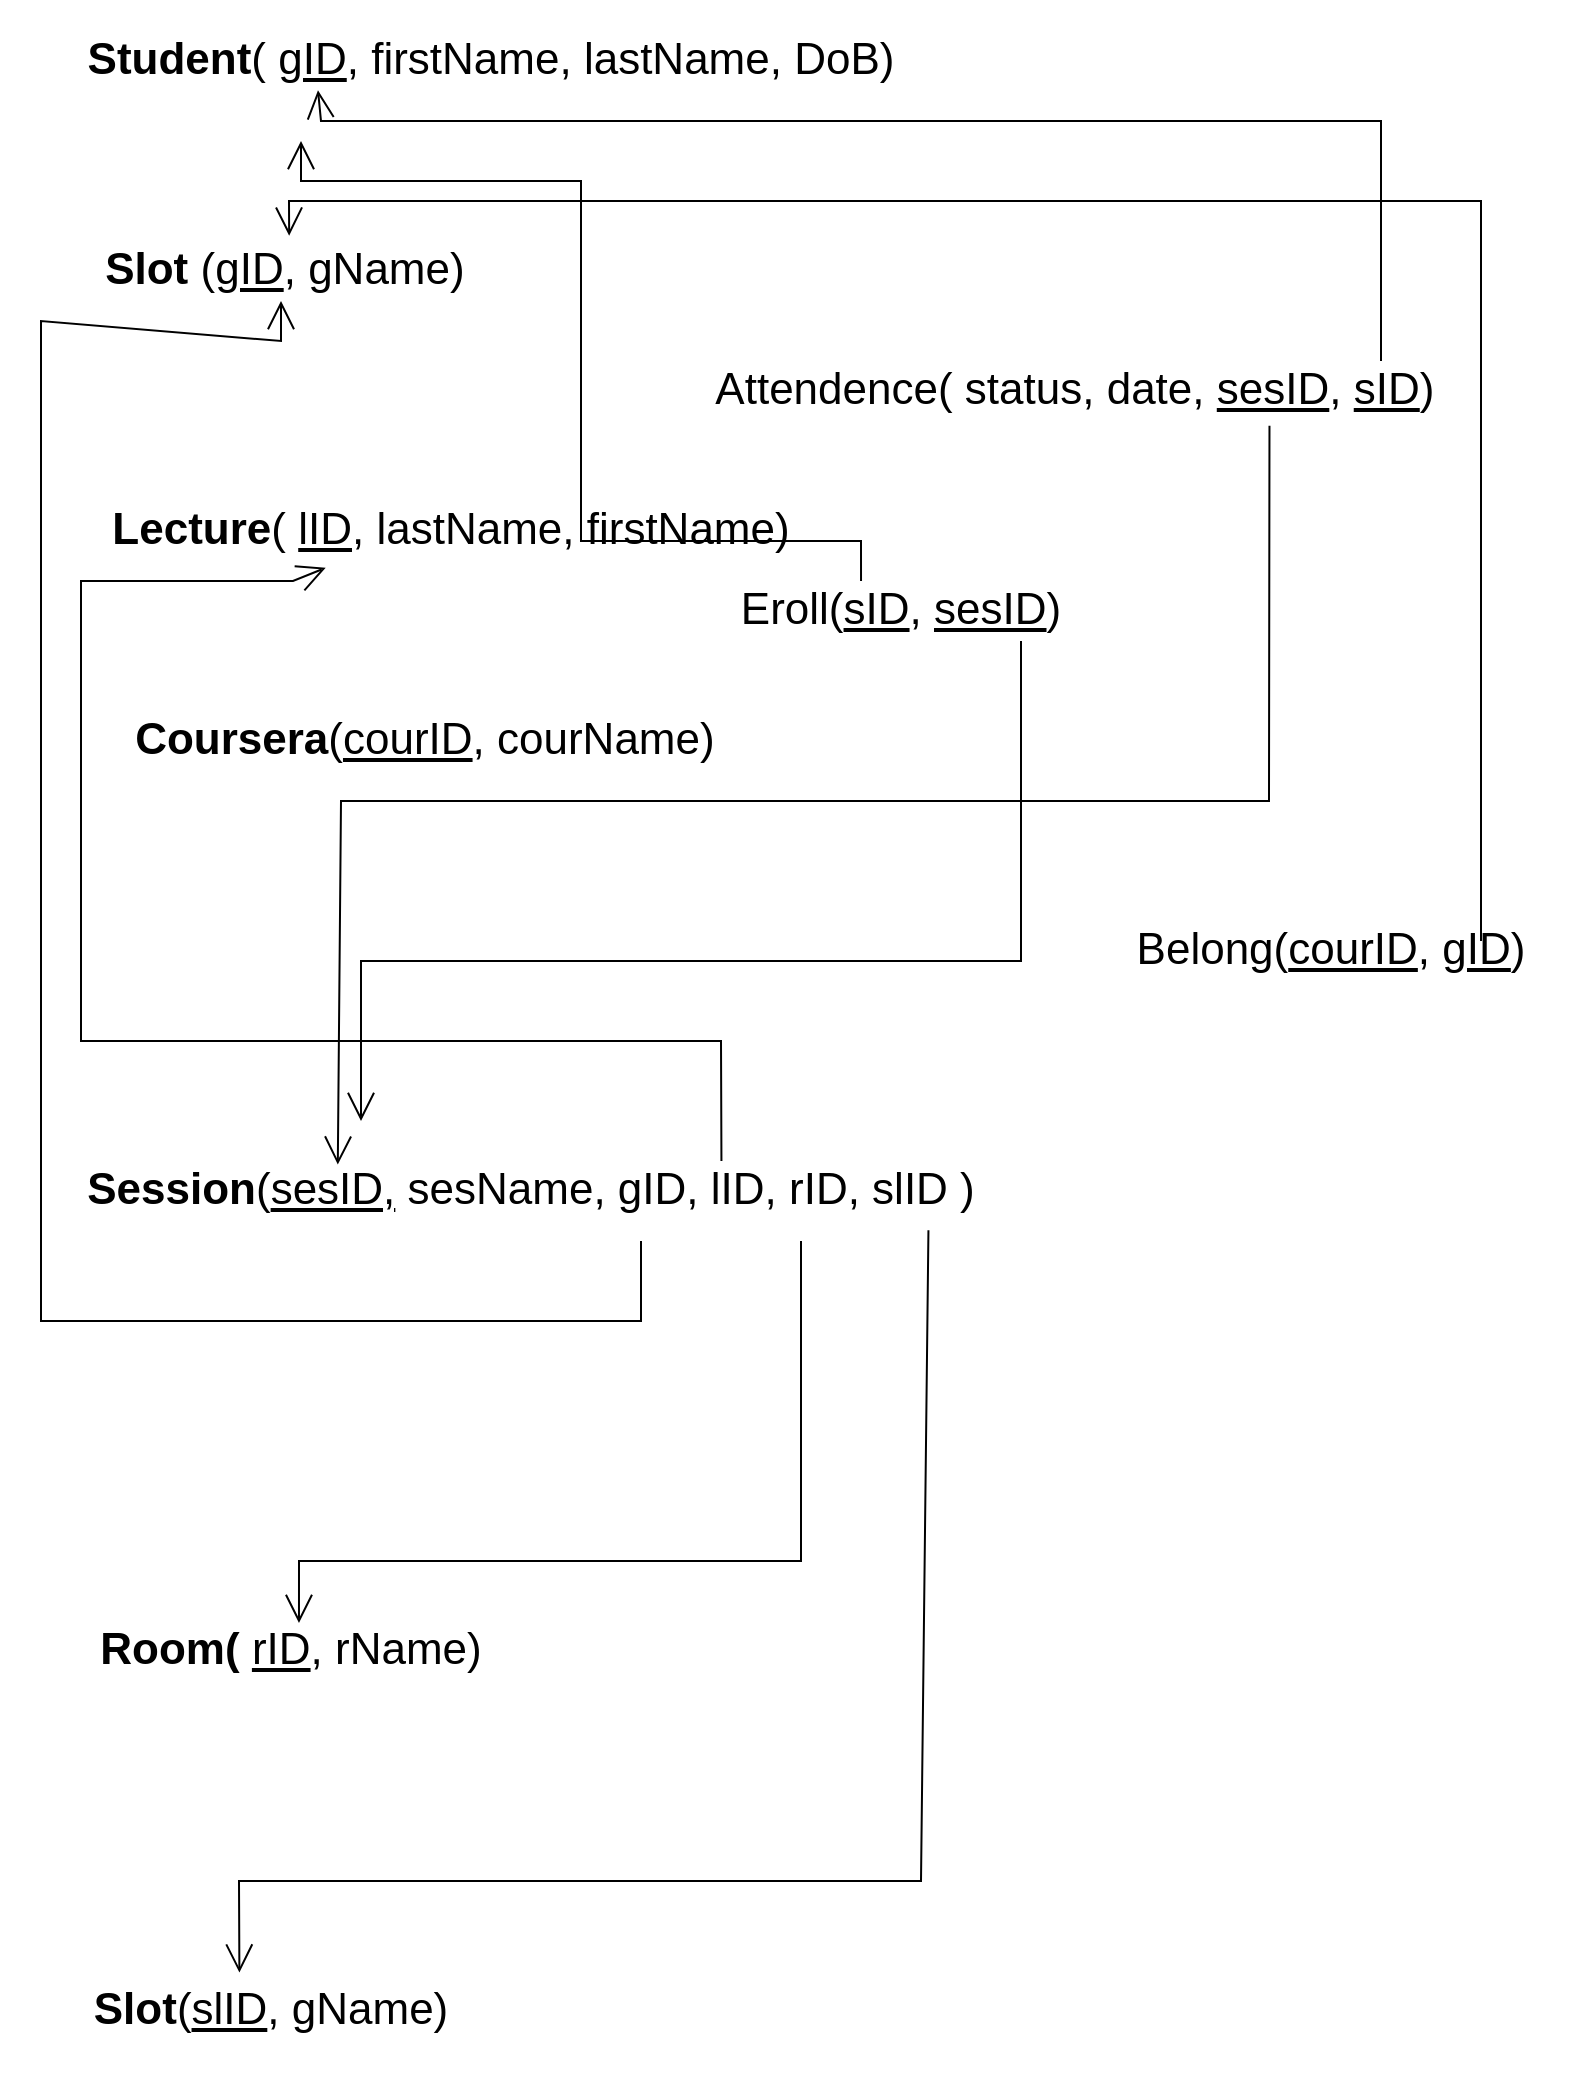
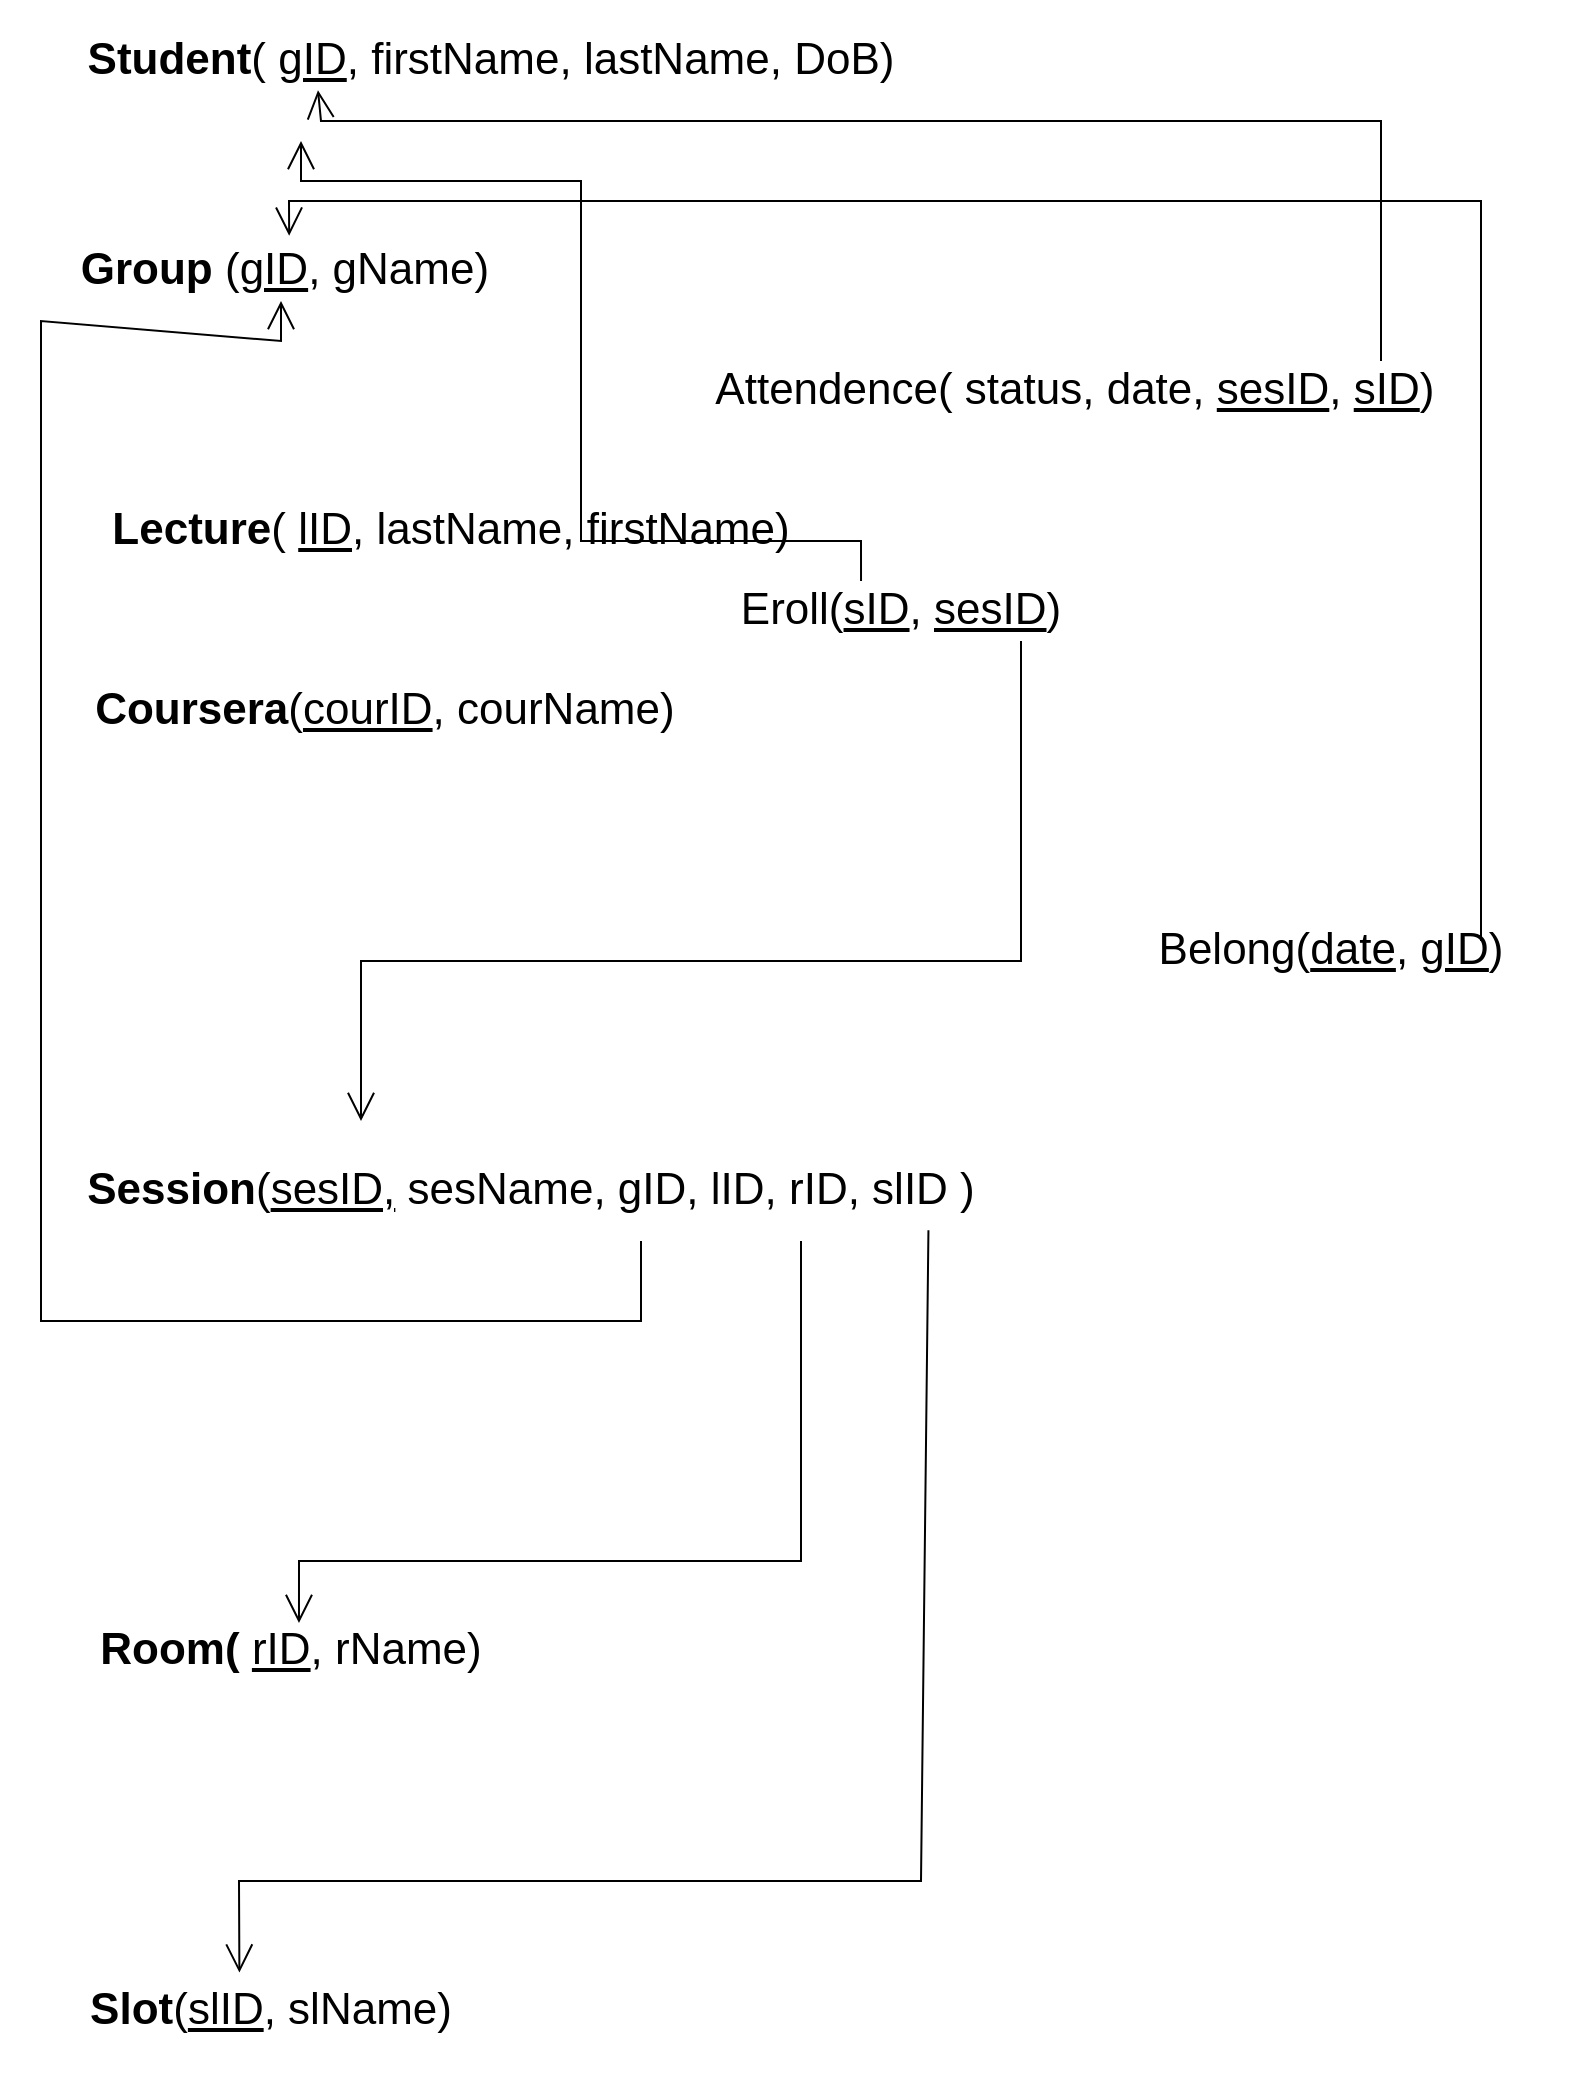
- <mxCell id="4" value="&lt;b&gt;Slot&lt;/b&gt; (&lt;u&gt;gID&lt;/u&gt;, gName)&amp;nbsp;" style="text;html=1;align=center;verticalAlign=middle;resizable=0;points=[];autosize=1;strokeColor=none;fillColor=none;fontSize=22;" vertex="1" parent="2"><mxGeometry x="10" y="100" width="230" height="30" as="geometry" /></mxCell>
+ <mxCell id="4" value="&lt;b&gt;Group&lt;/b&gt; (&lt;u&gt;gID&lt;/u&gt;, gName)&amp;nbsp;" style="text;html=1;align=center;verticalAlign=middle;resizable=0;points=[];autosize=1;strokeColor=none;fillColor=none;fontSize=22;" vertex="1" parent="2"><mxGeometry x="10" y="100" width="230" height="30" as="geometry" /></mxCell>
- <mxCell id="6" value="&lt;b&gt;Coursera&lt;/b&gt;(&lt;u&gt;courID&lt;/u&gt;, courName)&amp;nbsp;" style="text;html=1;align=center;verticalAlign=middle;resizable=0;points=[];autosize=1;strokeColor=none;fillColor=none;fontSize=22;" vertex="1" parent="2"><mxGeometry x="40" y="335" width="310" height="30" as="geometry" /></mxCell>
+ <mxCell id="6" value="&lt;b&gt;Coursera&lt;/b&gt;(&lt;u&gt;courID&lt;/u&gt;, courName)&amp;nbsp;" style="text;html=1;align=center;verticalAlign=middle;resizable=0;points=[];autosize=1;strokeColor=none;fillColor=none;fontSize=22;" vertex="1" parent="2"><mxGeometry x="20" y="320" width="310" height="30" as="geometry" /></mxCell>
- <mxCell id="15" value="" style="endArrow=open;endFill=1;endSize=12;html=1;rounded=0;fontSize=22;entryX=0.29;entryY=0.06;entryDx=0;entryDy=0;entryPerimeter=0;exitX=0.748;exitY=1.08;exitDx=0;exitDy=0;exitPerimeter=0;" edge="1" parent="2" source="14" target="7"><mxGeometry width="160" relative="1" as="geometry"><mxPoint x="621.2" y="250" as="sourcePoint" /><mxPoint x="370.0" y="340.99" as="targetPoint" /><Array as="points"><mxPoint x="614" y="380" /><mxPoint x="150" y="380" /></Array></mxGeometry></mxCell>
- <mxCell id="20" value="Belong(&lt;u&gt;courID&lt;/u&gt;, &lt;u&gt;gID&lt;/u&gt;)" style="text;html=1;align=center;verticalAlign=middle;resizable=0;points=[];autosize=1;strokeColor=none;fillColor=none;fontSize=22;" vertex="1" parent="2"><mxGeometry x="540" y="440" width="210" height="30" as="geometry" /></mxCell>
+ <mxCell id="20" value="Belong(&lt;u&gt;date&lt;/u&gt;, &lt;u&gt;gID&lt;/u&gt;)" style="text;html=1;align=center;verticalAlign=middle;resizable=0;points=[];autosize=1;strokeColor=none;fillColor=none;fontSize=22;" vertex="1" parent="2"><mxGeometry x="540" y="440" width="210" height="30" as="geometry" /></mxCell>
- <mxCell id="11" value="" style="endArrow=open;endFill=1;endSize=12;html=1;rounded=0;fontSize=22;exitX=0.707;exitY=0;exitDx=0;exitDy=0;exitPerimeter=0;entryX=0.321;entryY=1.113;entryDx=0;entryDy=0;entryPerimeter=0;" edge="1" parent="2" source="7" target="5"><mxGeometry width="160" relative="1" as="geometry"><mxPoint x="339.9" y="450" as="sourcePoint" /><mxPoint x="160" y="130" as="targetPoint" /><Array as="points"><mxPoint x="340" y="500" /><mxPoint x="20" y="500" /><mxPoint x="20" y="330" /><mxPoint x="20" y="270" /><mxPoint x="126" y="270" /></Array></mxGeometry></mxCell>
- <mxCell id="9" value="&lt;b&gt;Slot&lt;/b&gt;(&lt;u&gt;slID&lt;/u&gt;, gName)" style="text;html=1;align=center;verticalAlign=middle;resizable=0;points=[];autosize=1;strokeColor=none;fillColor=none;fontSize=22;" vertex="1" parent="2"><mxGeometry x="15" y="970" width="200" height="30" as="geometry" /></mxCell>
+ <mxCell id="9" value="&lt;b&gt;Slot&lt;/b&gt;(&lt;u&gt;slID&lt;/u&gt;, slName)" style="text;html=1;align=center;verticalAlign=middle;resizable=0;points=[];autosize=1;strokeColor=none;fillColor=none;fontSize=22;" vertex="1" parent="2"><mxGeometry x="15" y="970" width="200" height="30" as="geometry" /></mxCell>
